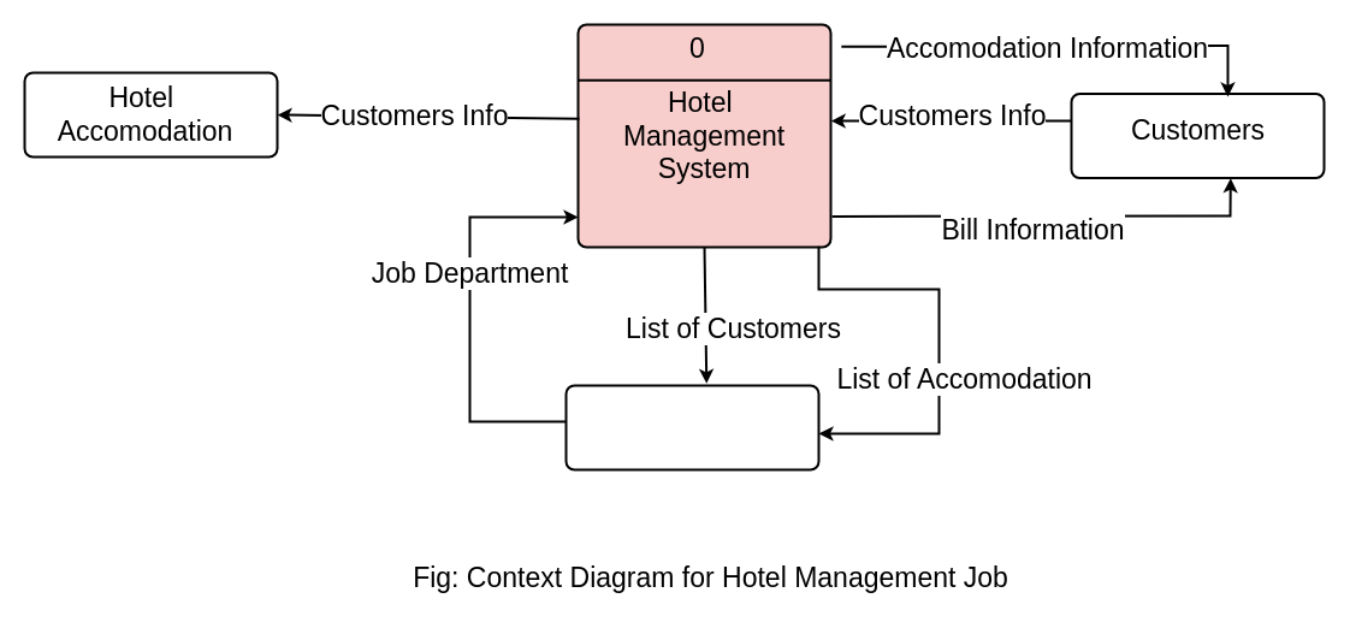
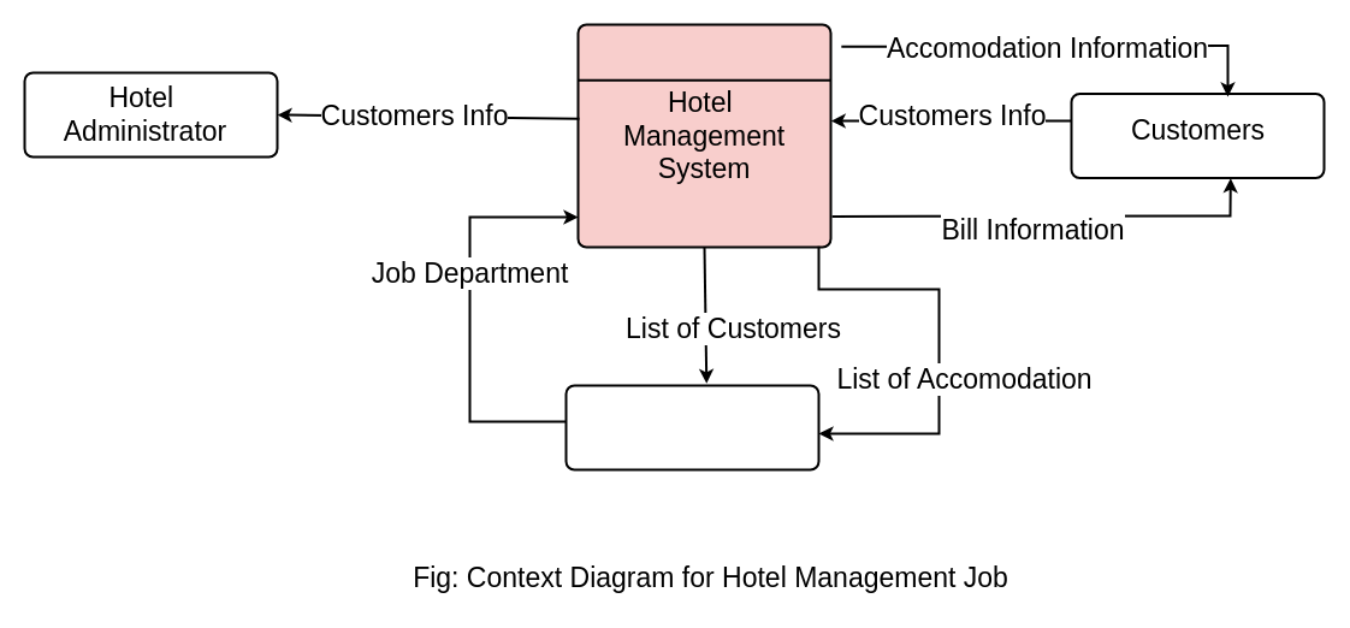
- <mxCell id="10" value="0" style="text;html=1;align=center;verticalAlign=middle;resizable=0;points=[];autosize=1;strokeColor=none;fillColor=none;fontSize=23;" parent="7" vertex="1"><mxGeometry x="79" width="40" height="40" as="geometry" /></mxCell>
- <mxCell id="6" value="Hotel&amp;nbsp;&lt;br&gt;Accomodation" style="text;html=1;align=center;verticalAlign=middle;resizable=0;points=[];autosize=1;strokeColor=none;fillColor=none;fontSize=23;" parent="4" vertex="1"><mxGeometry x="20" width="160" height="70" as="geometry" /></mxCell>
+ <mxCell id="6" value="Hotel&amp;nbsp;&lt;br&gt;Administrator" style="text;html=1;align=center;verticalAlign=middle;resizable=0;points=[];autosize=1;strokeColor=none;fillColor=none;fontSize=23;" parent="4" vertex="1"><mxGeometry x="20" width="160" height="70" as="geometry" /></mxCell>
